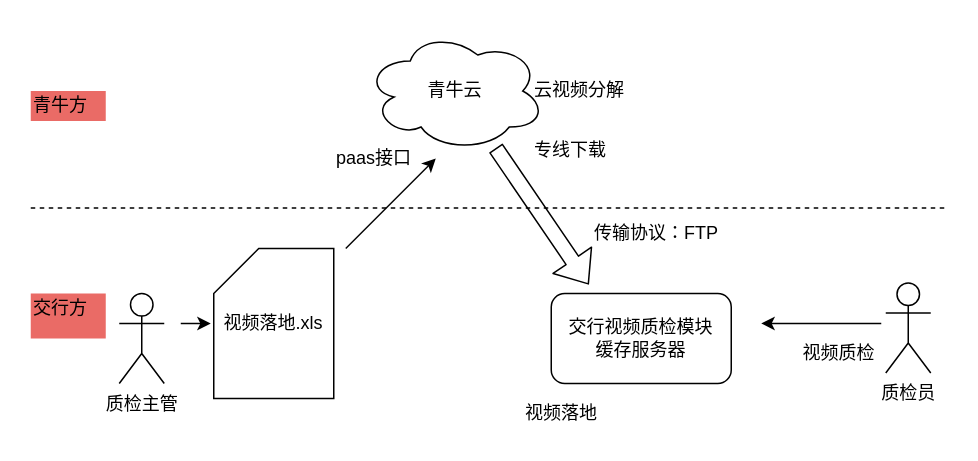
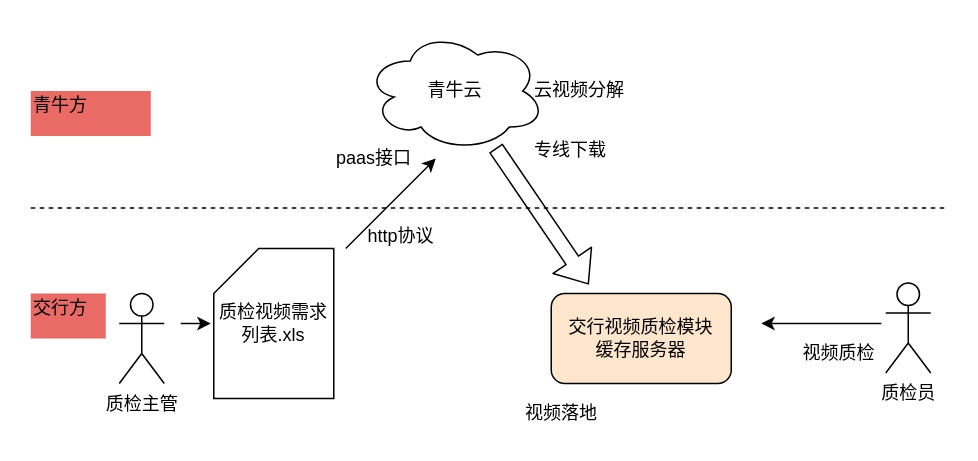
- <mxCell id="13" value="青牛方" style="text;html=1;resizable=0;points=[];autosize=1;align=left;verticalAlign=top;spacingTop=-4;fillColor=#EA6B66;" vertex="1" parent="1"><mxGeometry x="20" y="60" width="50" height="20" as="geometry" /></mxCell>
+ <mxCell id="13" value="青牛方" style="text;html=1;resizable=0;points=[];autosize=1;align=left;verticalAlign=top;spacingTop=-4;fillColor=#EA6B66;" vertex="1" parent="1"><mxGeometry x="20" y="60" width="80" height="30" as="geometry" /></mxCell>
- <mxCell id="6" value="传输协议：FTP" style="text;html=1;resizable=0;points=[];autosize=1;align=left;verticalAlign=top;spacingTop=-4;" vertex="1" parent="1"><mxGeometry x="394" y="145" width="100" height="20" as="geometry" /></mxCell>
+ <mxCell id="19" value="http协议" style="text;html=1;resizable=0;points=[];autosize=1;align=left;verticalAlign=top;spacingTop=-4;" vertex="1" parent="1"><mxGeometry x="243" y="147" width="60" height="20" as="geometry" /></mxCell>
- <mxCell id="15" value="视频落地.xls" style="shape=card;whiteSpace=wrap;html=1;" vertex="1" parent="1"><mxGeometry x="142" y="165" width="80" height="100" as="geometry" /></mxCell>
+ <mxCell id="15" value="质检视频需求列表.xls" style="shape=card;whiteSpace=wrap;html=1;" vertex="1" parent="1"><mxGeometry x="142" y="165" width="80" height="100" as="geometry" /></mxCell>
- <mxCell id="5" value="交行视频质检模块&lt;br&gt;缓存服务器" style="rounded=1;whiteSpace=wrap;html=1;" vertex="1" parent="1"><mxGeometry x="367" y="195" width="120" height="60" as="geometry" /></mxCell>
+ <mxCell id="5" value="交行视频质检模块&lt;br&gt;缓存服务器" style="rounded=1;whiteSpace=wrap;html=1;fillColor=#ffe6cc;" vertex="1" parent="1"><mxGeometry x="367" y="195" width="120" height="60" as="geometry" /></mxCell>
